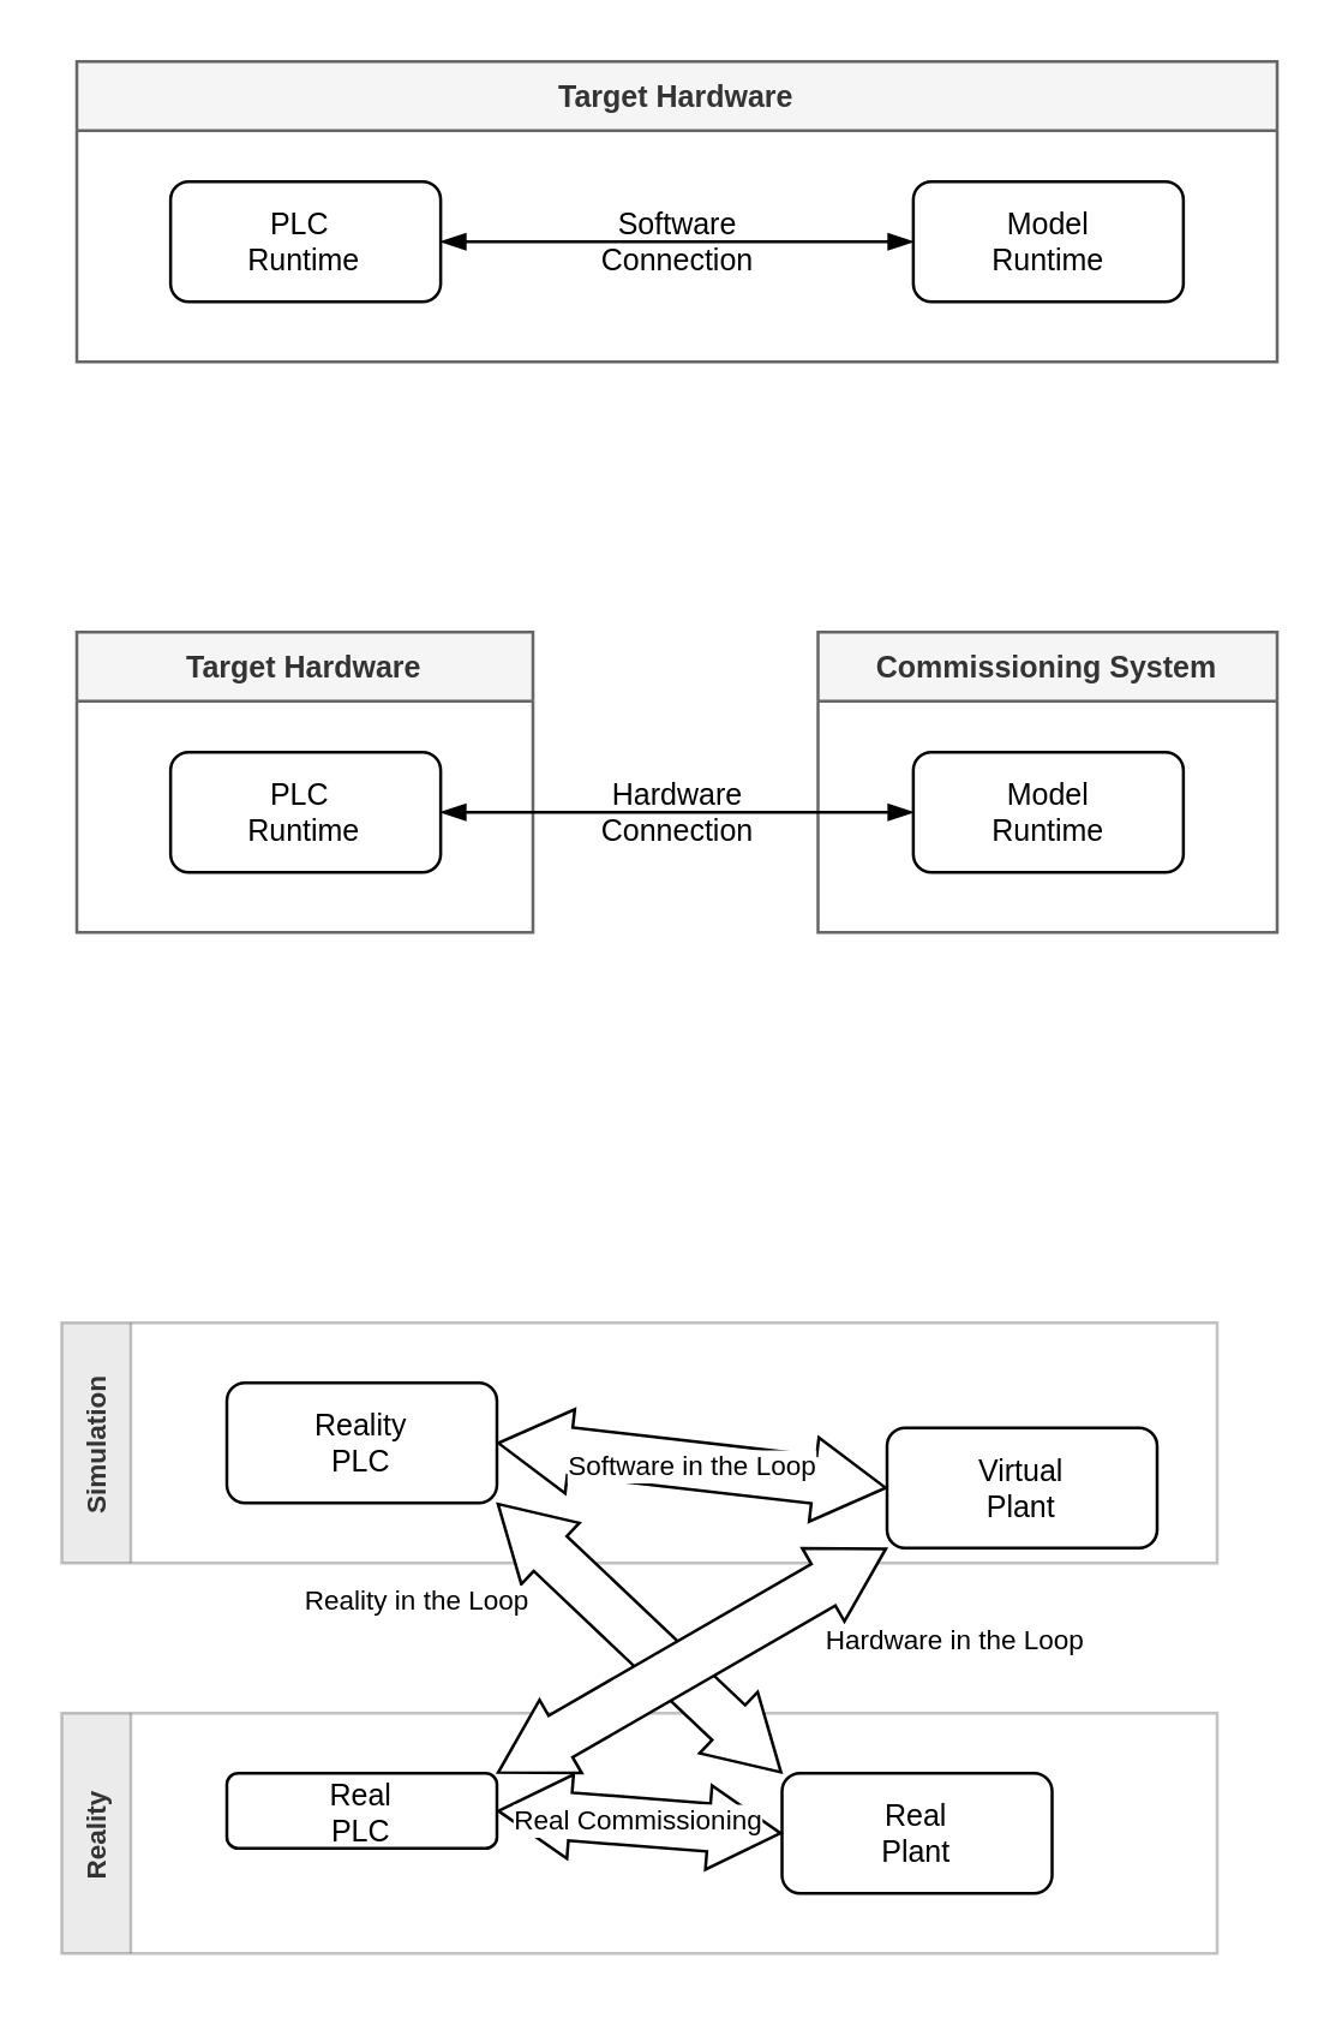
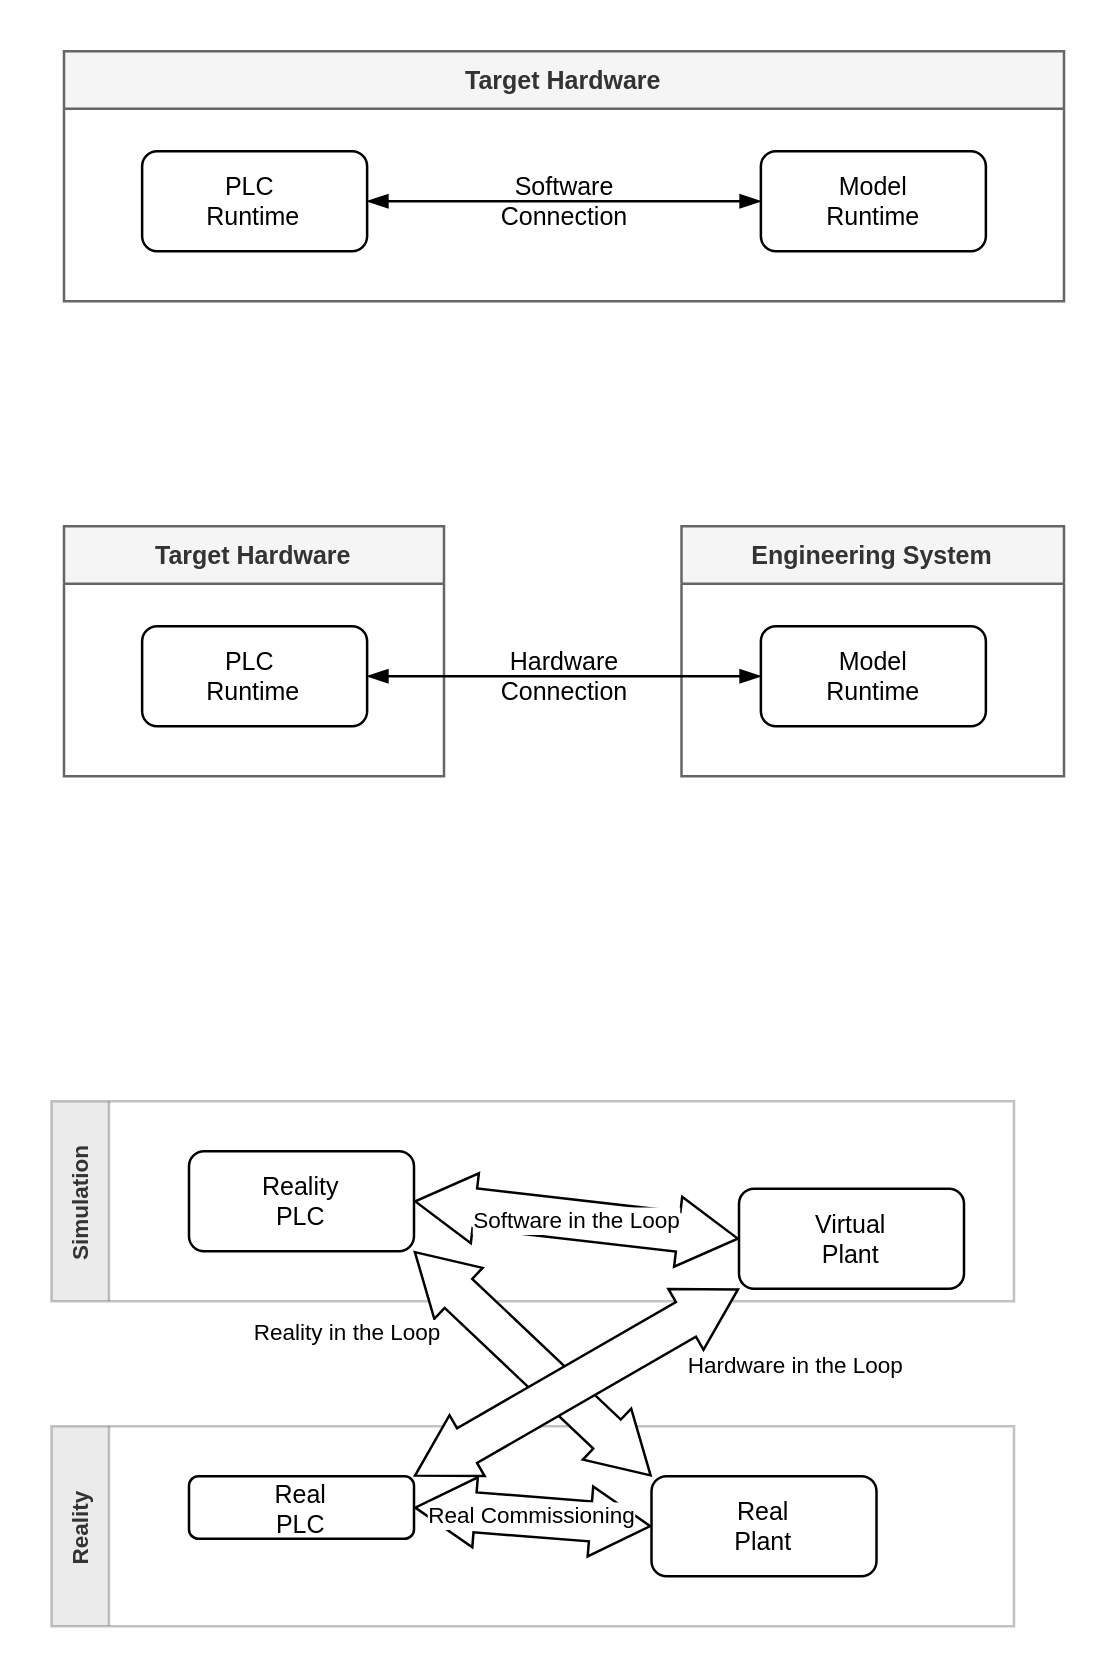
- <mxCell id="4" value="Commissioning System" style="swimlane;fillColor=#f5f5f5;fontColor=#333333;strokeColor=#666666;fontSize=10;" parent="1" vertex="1"><mxGeometry x="272" y="210" width="153" height="100" as="geometry" /></mxCell>
+ <mxCell id="4" value="Engineering System" style="swimlane;fillColor=#f5f5f5;fontColor=#333333;strokeColor=#666666;fontSize=10;" parent="1" vertex="1"><mxGeometry x="272" y="210" width="153" height="100" as="geometry" /></mxCell>
